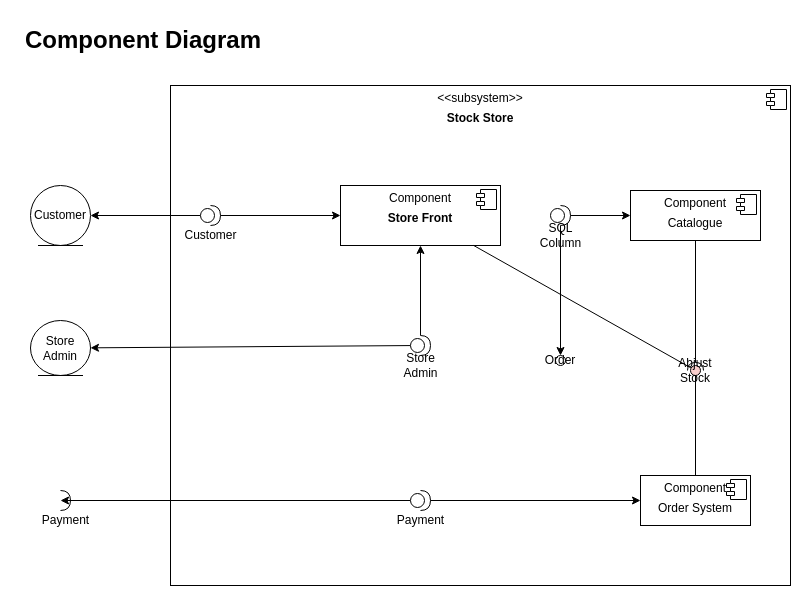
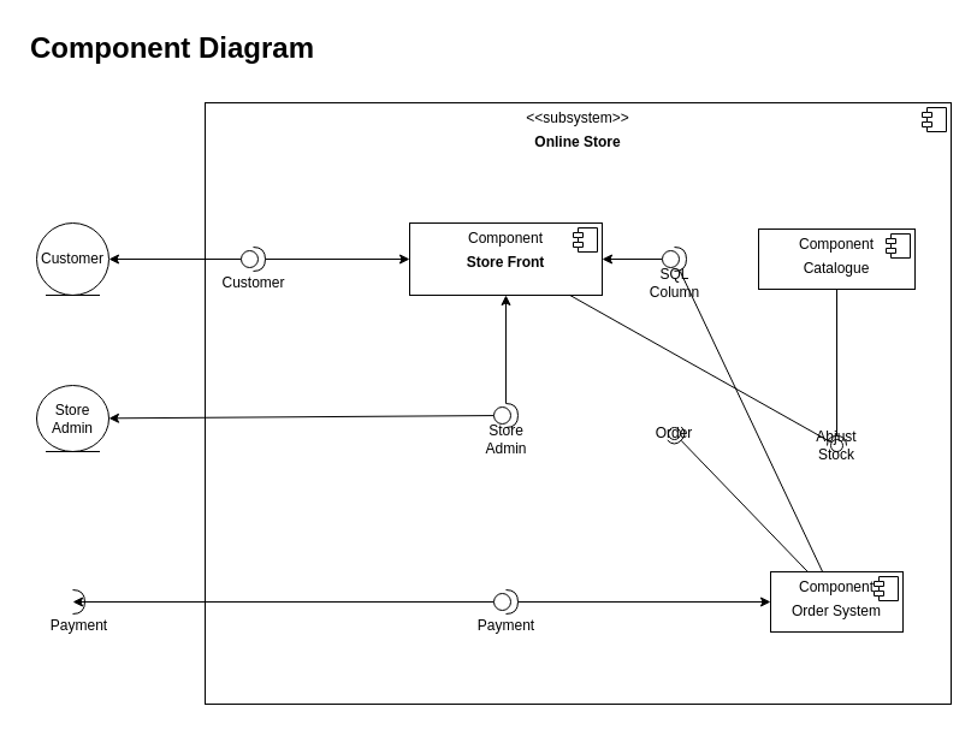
- <mxCell id="2" value="&lt;p style=&quot;margin:0px;margin-top:6px;text-align:center;&quot;&gt;&amp;lt;&amp;lt;subsystem&amp;gt;&amp;gt;&lt;/p&gt;&lt;p style=&quot;margin:0px;margin-top:6px;text-align:center;&quot;&gt;&lt;b&gt;Stock Store&lt;/b&gt;&lt;/p&gt;&lt;p style=&quot;margin:0px;margin-left:8px;&quot;&gt;&lt;br&gt;&lt;/p&gt;" style="align=left;overflow=fill;html=1;dropTarget=0;" vertex="1" parent="1"><mxGeometry x="170" y="85" width="620" height="500" as="geometry" /></mxCell>
+ <mxCell id="2" value="&lt;p style=&quot;margin:0px;margin-top:6px;text-align:center;&quot;&gt;&amp;lt;&amp;lt;subsystem&amp;gt;&amp;gt;&lt;/p&gt;&lt;p style=&quot;margin:0px;margin-top:6px;text-align:center;&quot;&gt;&lt;b&gt;Online Store&lt;/b&gt;&lt;/p&gt;&lt;p style=&quot;margin:0px;margin-left:8px;&quot;&gt;&lt;br&gt;&lt;/p&gt;" style="align=left;overflow=fill;html=1;dropTarget=0;" vertex="1" parent="1"><mxGeometry x="170" y="85" width="620" height="500" as="geometry" /></mxCell>
- <mxCell id="13" style="edgeStyle=none;html=1;" edge="1" parent="1" source="14" target="10"><mxGeometry relative="1" as="geometry" /></mxCell>
- <mxCell id="12" style="edgeStyle=none;html=1;" edge="1" parent="1" source="14" target="23"><mxGeometry relative="1" as="geometry" /></mxCell>
+ <mxCell id="12" style="edgeStyle=none;html=1;" edge="1" parent="1" source="14" target="5"><mxGeometry relative="1" as="geometry" /></mxCell>
- <mxCell id="30" value="Abjust Stock" style="ellipse;whiteSpace=wrap;html=1;align=center;aspect=fixed;resizable=0;points=[];outlineConnect=0;sketch=0;fillColor=#f8cecc;" vertex="1" parent="1"><mxGeometry x="690" y="365" width="10" height="10" as="geometry" /></mxCell>
+ <mxCell id="30" value="Abjust Stock" style="ellipse;whiteSpace=wrap;html=1;align=center;aspect=fixed;resizable=0;points=[];outlineConnect=0;sketch=0;" vertex="1" parent="1"><mxGeometry x="690" y="365" width="10" height="10" as="geometry" /></mxCell>
+ <mxCell id="22" value="" style="rounded=0;orthogonalLoop=1;jettySize=auto;html=1;endArrow=halfCircle;endFill=0;entryX=0.5;entryY=0.5;endSize=6;strokeWidth=1;sketch=0;" edge="1" target="23" parent="1" source="19"><mxGeometry relative="1" as="geometry"><mxPoint x="550" y="350" as="sourcePoint" /></mxGeometry></mxCell>
- <mxCell id="28" value="" style="rounded=0;orthogonalLoop=1;jettySize=auto;html=1;endArrow=none;endFill=0;sketch=0;sourcePerimeterSpacing=0;targetPerimeterSpacing=0;" edge="1" target="30" parent="1" source="19"><mxGeometry relative="1" as="geometry"><mxPoint x="675" y="370" as="sourcePoint" /></mxGeometry></mxCell>
+ <mxCell id="28" value="" style="rounded=0;orthogonalLoop=1;jettySize=auto;html=1;endArrow=none;endFill=0;sketch=0;sourcePerimeterSpacing=0;targetPerimeterSpacing=0;" edge="1" target="14" parent="1" source="19"><mxGeometry relative="1" as="geometry"><mxPoint x="675" y="370" as="sourcePoint" /></mxGeometry></mxCell>
